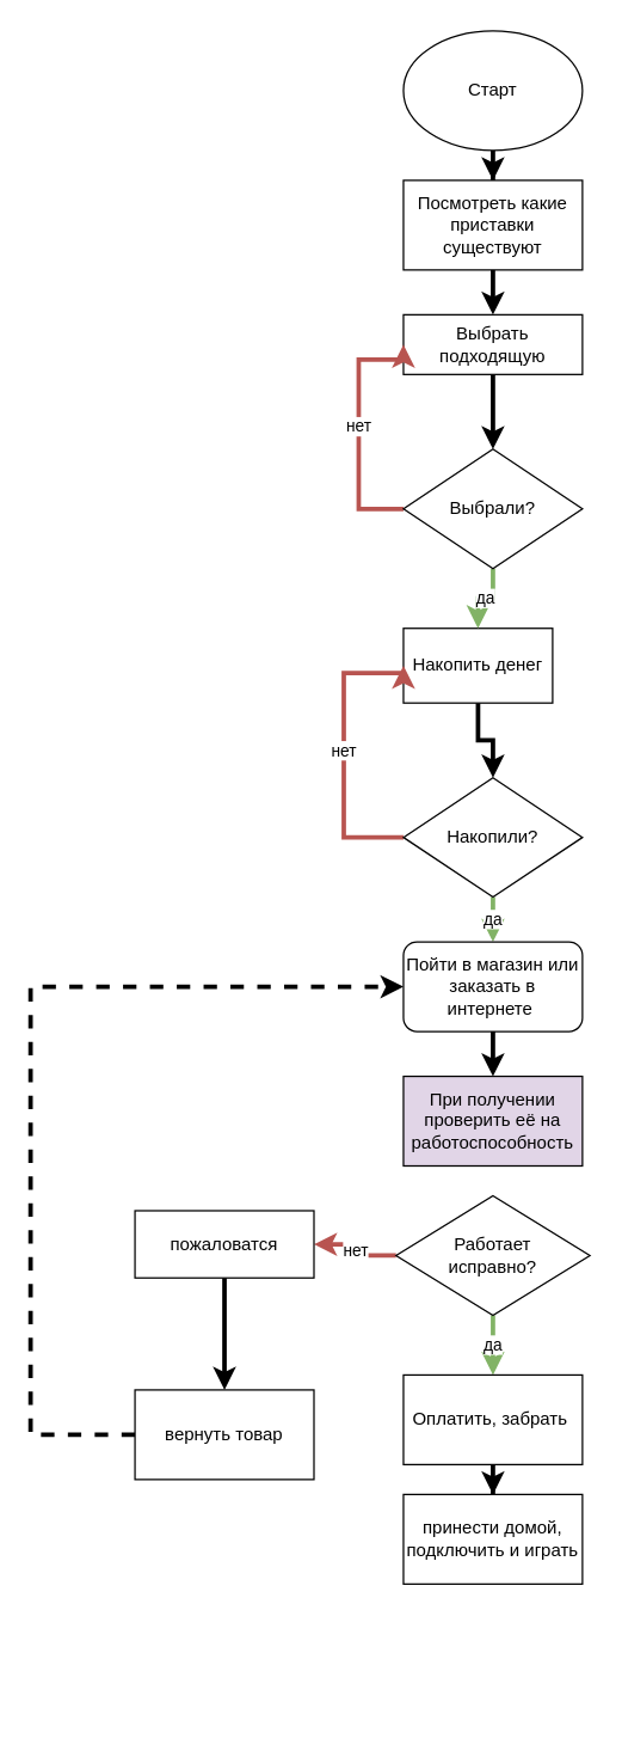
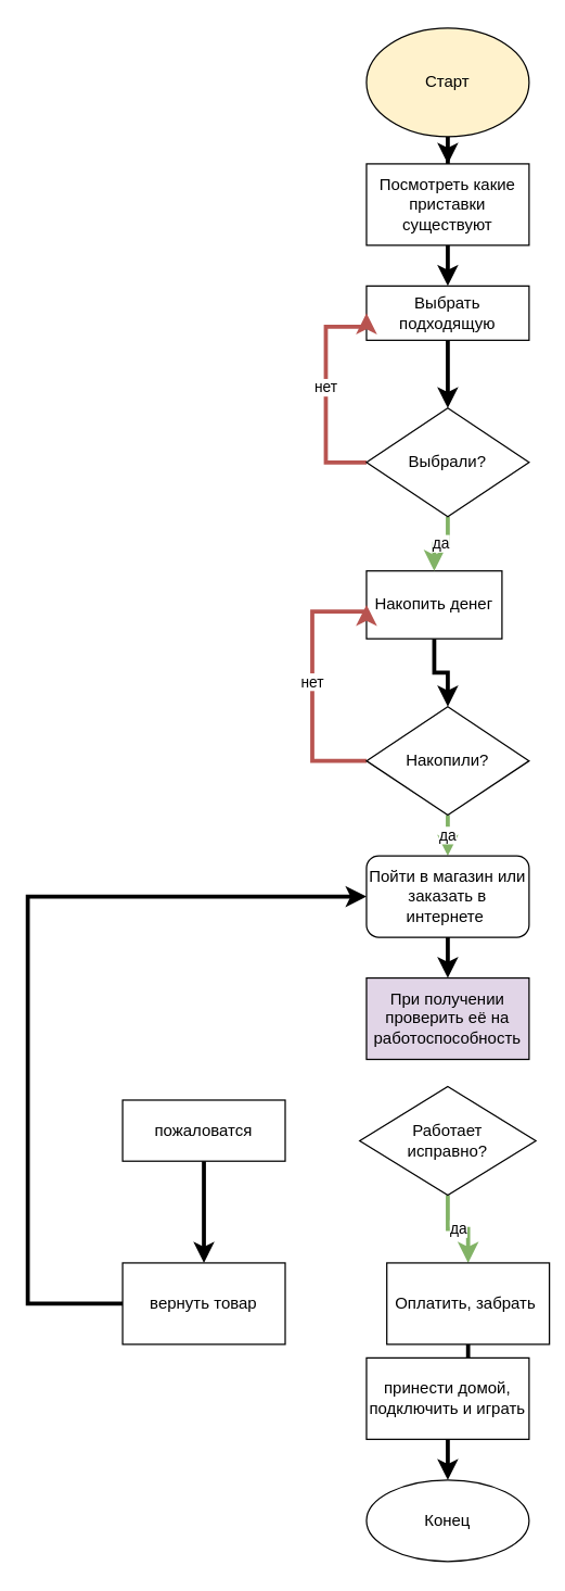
- <mxCell id="3" value="Старт" style="ellipse;whiteSpace=wrap;html=1;" vertex="1" parent="1"><mxGeometry x="270" y="20" width="120" height="80" as="geometry" /></mxCell>
+ <mxCell id="3" value="Старт" style="ellipse;whiteSpace=wrap;html=1;fillColor=#fff2cc;" vertex="1" parent="1"><mxGeometry x="270" y="20" width="120" height="80" as="geometry" /></mxCell>
- <mxCell id="28" style="edgeStyle=orthogonalEdgeStyle;rounded=0;orthogonalLoop=1;jettySize=auto;html=1;entryX=0;entryY=0.5;entryDx=0;entryDy=0;strokeWidth=3;dashed=1;" edge="1" parent="1" source="29" target="14"><mxGeometry relative="1" as="geometry"><Array as="points"><mxPoint x="20" y="960" /><mxPoint x="20" y="660" /></Array></mxGeometry></mxCell>
+ <mxCell id="28" style="edgeStyle=orthogonalEdgeStyle;rounded=0;orthogonalLoop=1;jettySize=auto;html=1;entryX=0;entryY=0.5;entryDx=0;entryDy=0;strokeWidth=3;" edge="1" parent="1" source="29" target="14"><mxGeometry relative="1" as="geometry"><Array as="points"><mxPoint x="20" y="960" /><mxPoint x="20" y="660" /></Array></mxGeometry></mxCell>
- <mxCell id="20" value="нет" style="edgeStyle=orthogonalEdgeStyle;rounded=0;orthogonalLoop=1;jettySize=auto;html=1;strokeWidth=3;fillColor=#f8cecc;strokeColor=#b85450;" edge="1" parent="1" source="21" target="27"><mxGeometry relative="1" as="geometry" /></mxCell>
- <mxCell id="23" value="Оплатить, забрать&amp;nbsp;" style="whiteSpace=wrap;html=1;" vertex="1" parent="1"><mxGeometry x="270" y="920" width="120" height="60" as="geometry" /></mxCell>
+ <mxCell id="23" value="Оплатить, забрать&amp;nbsp;" style="whiteSpace=wrap;html=1;" vertex="1" parent="1"><mxGeometry x="285" y="930" width="120" height="60" as="geometry" /></mxCell>
+ <mxCell id="24" value="" style="edgeStyle=orthogonalEdgeStyle;rounded=0;orthogonalLoop=1;jettySize=auto;html=1;strokeWidth=3;" edge="1" parent="1" source="25" target="30"><mxGeometry relative="1" as="geometry" /></mxCell>
+ <mxCell id="30" value="Конец" style="ellipse;whiteSpace=wrap;html=1;" vertex="1" parent="1"><mxGeometry x="270" y="1090" width="120" height="60" as="geometry" /></mxCell>
